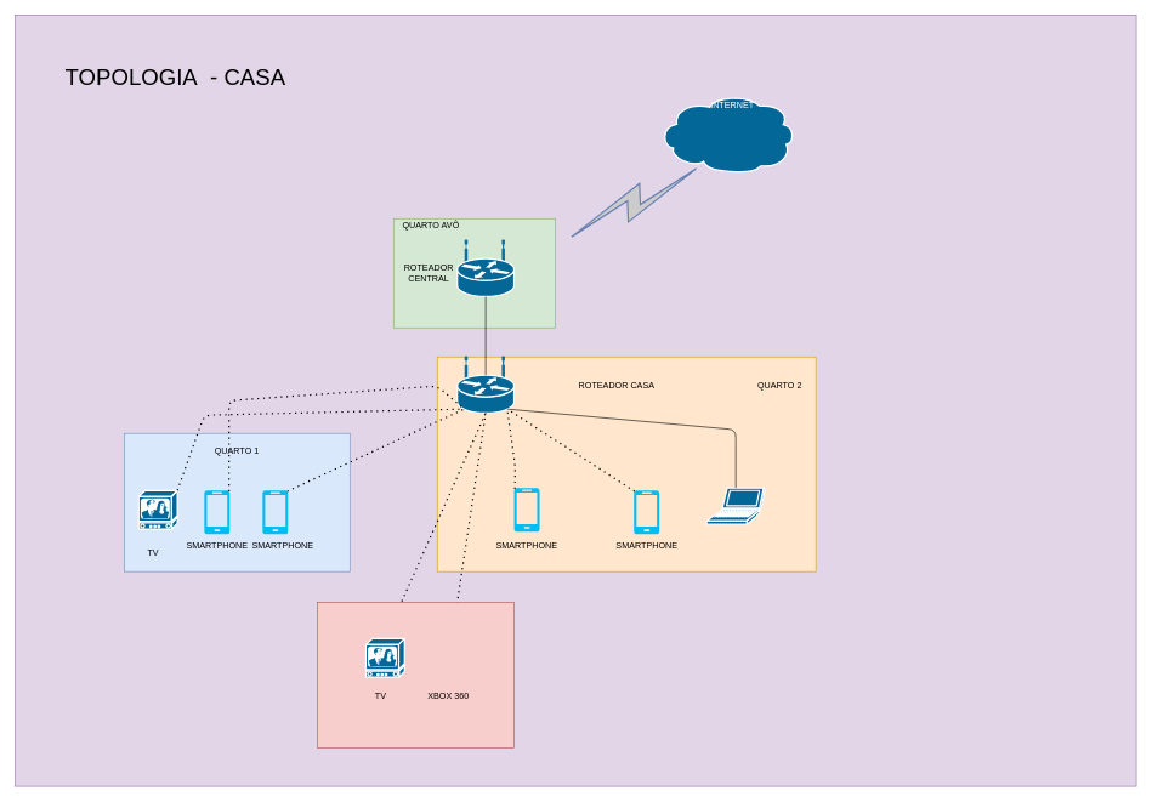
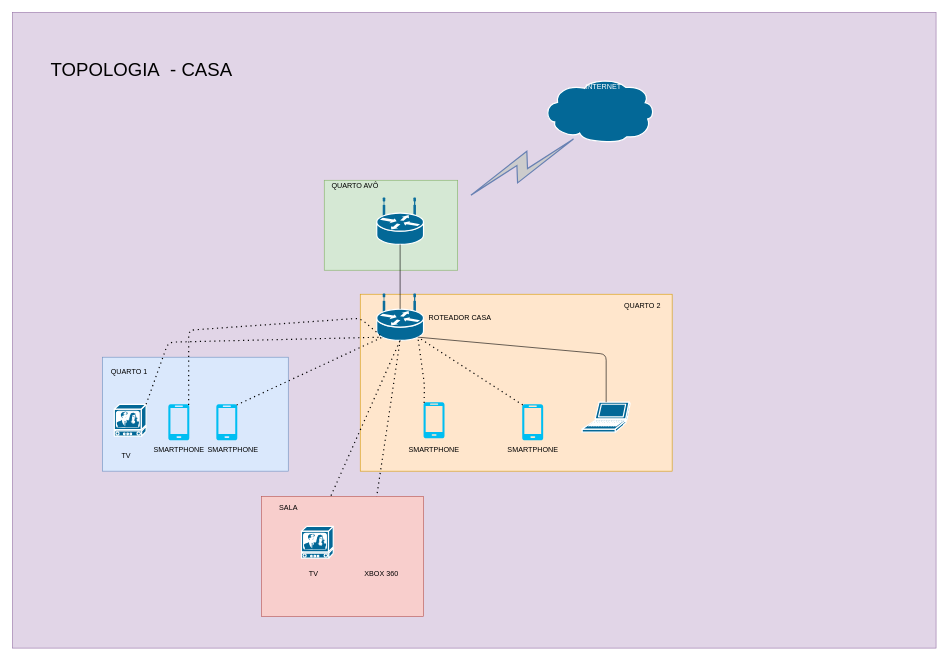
- <mxCell id="43" value="&lt;font style=&quot;font-size: 31px&quot;&gt;TOPOLOGIA&amp;nbsp; - CASA&lt;/font&gt;" style="text;html=1;align=center;verticalAlign=middle;resizable=0;points=[];autosize=1;" vertex="1" parent="1"><mxGeometry x="80" y="90" width="320" height="30" as="geometry" /></mxCell>
+ <mxCell id="43" value="&lt;font style=&quot;font-size: 31px&quot;&gt;TOPOLOGIA&amp;nbsp; - CASA&lt;/font&gt;" style="text;html=1;align=center;verticalAlign=middle;resizable=0;points=[];autosize=1;" vertex="1" parent="1"><mxGeometry x="75" y="100" width="320" height="30" as="geometry" /></mxCell>
- <mxCell id="42" value="&lt;div&gt;ROTEADOR &lt;br&gt;&lt;/div&gt;&lt;div&gt;CENTRAL&lt;/div&gt;" style="text;html=1;align=center;verticalAlign=middle;resizable=0;points=[];autosize=1;" vertex="1" parent="1"><mxGeometry x="547.5" y="360" width="80" height="30" as="geometry" /></mxCell>
- <mxCell id="41" value="ROTEADOR CASA" style="text;html=1;align=center;verticalAlign=middle;resizable=0;points=[];autosize=1;" vertex="1" parent="1"><mxGeometry x="785.5" y="518.5" width="120" height="20" as="geometry" /></mxCell>
+ <mxCell id="41" value="ROTEADOR CASA" style="text;html=1;align=center;verticalAlign=middle;resizable=0;points=[];autosize=1;" vertex="1" parent="1"><mxGeometry x="705.5" y="518.5" width="120" height="20" as="geometry" /></mxCell>
- <mxCell id="30" value="QUARTO 2" style="text;html=1;align=center;verticalAlign=middle;resizable=0;points=[];autosize=1;" vertex="1" parent="1"><mxGeometry x="1030" y="518.5" width="80" height="20" as="geometry" /></mxCell>
+ <mxCell id="30" value="QUARTO 2" style="text;html=1;align=center;verticalAlign=middle;resizable=0;points=[];autosize=1;" vertex="1" parent="1"><mxGeometry x="1030" y="498.5" width="80" height="20" as="geometry" /></mxCell>
- <mxCell id="24" value="QUARTO 1" style="text;html=1;strokeColor=none;fillColor=none;align=center;verticalAlign=middle;whiteSpace=wrap;rounded=0;" vertex="1" parent="1"><mxGeometry x="290" y="610" width="70" height="20" as="geometry" /></mxCell>
+ <mxCell id="24" value="QUARTO 1" style="text;html=1;strokeColor=none;fillColor=none;align=center;verticalAlign=middle;whiteSpace=wrap;rounded=0;" vertex="1" parent="1"><mxGeometry x="180" y="610" width="70" height="20" as="geometry" /></mxCell>
+ <mxCell id="37" value="SALA" style="text;html=1;align=center;verticalAlign=middle;resizable=0;points=[];autosize=1;" vertex="1" parent="31"><mxGeometry x="24.5" y="10" width="40" height="20" as="geometry" /></mxCell>
- <mxCell id="36" value="XBOX 360" style="text;html=1;align=center;verticalAlign=middle;resizable=0;points=[];autosize=1;" vertex="1" parent="31"><mxGeometry x="144.5" y="120" width="70" height="20" as="geometry" /></mxCell>
+ <mxCell id="36" value="XBOX 360" style="text;html=1;align=center;verticalAlign=middle;resizable=0;points=[];autosize=1;" vertex="1" parent="31"><mxGeometry x="164.5" y="120" width="70" height="20" as="geometry" /></mxCell>
